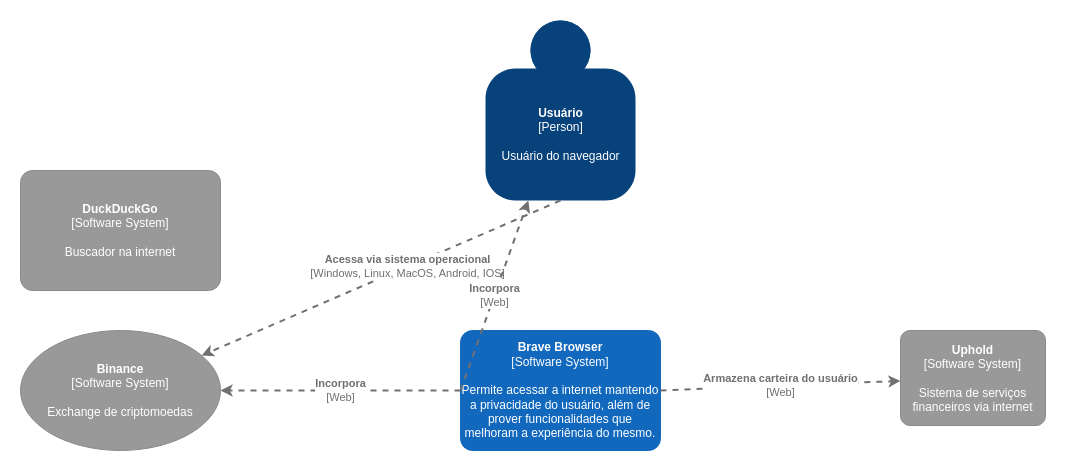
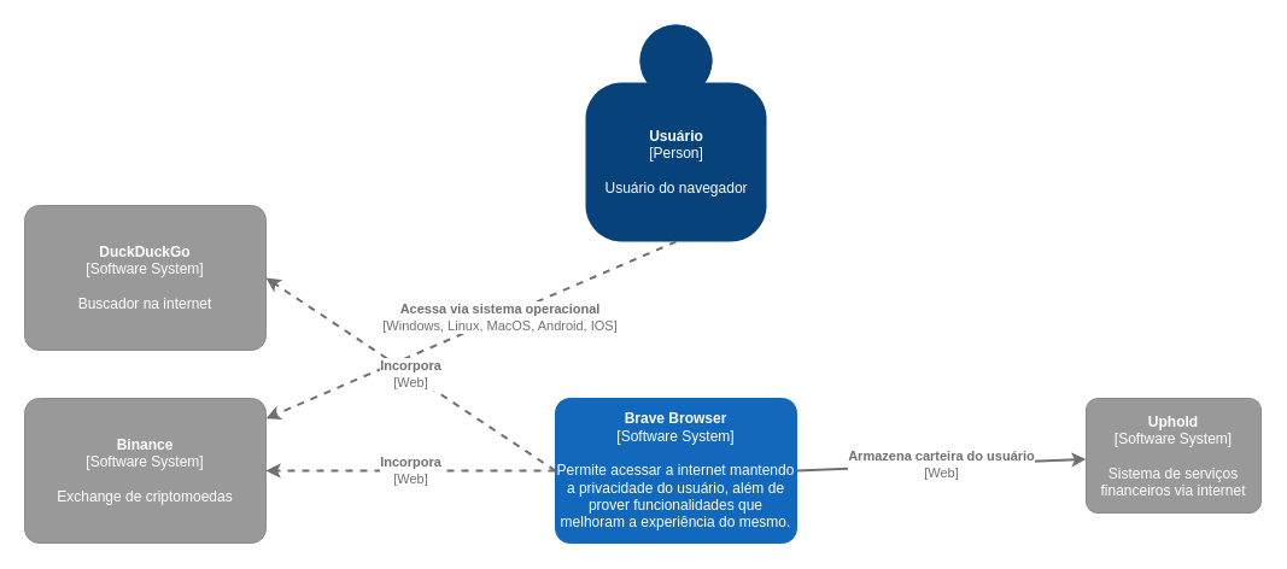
- <mxCell id="10" value="&lt;div style=&quot;text-align: left&quot;&gt;&lt;div style=&quot;text-align: center&quot;&gt;&lt;b&gt;Incorpora&lt;/b&gt;&lt;/div&gt;&lt;div style=&quot;text-align: center&quot;&gt;[Web]&lt;/div&gt;&lt;/div&gt;" style="edgeStyle=none;rounded=0;html=1;jettySize=auto;orthogonalLoop=1;strokeColor=#707070;strokeWidth=2;fontColor=#707070;jumpStyle=none;dashed=1;metaEdit=1;metaData={&quot;c4Type&quot;:{&quot;editable&quot;:false}};exitX=0;exitY=0.5;exitDx=0;exitDy=0;exitPerimeter=0;" edge="1" parent="1" source="3" target="2"><mxGeometry width="160" relative="1" as="geometry"><mxPoint x="481" y="544" as="sourcePoint" /><mxPoint x="60" y="390" as="targetPoint" /><mxPoint as="offset" /></mxGeometry></mxCell>
+ <mxCell id="10" value="&lt;div style=&quot;text-align: left&quot;&gt;&lt;div style=&quot;text-align: center&quot;&gt;&lt;b&gt;Incorpora&lt;/b&gt;&lt;/div&gt;&lt;div style=&quot;text-align: center&quot;&gt;[Web]&lt;/div&gt;&lt;/div&gt;" style="edgeStyle=none;rounded=0;html=1;jettySize=auto;orthogonalLoop=1;strokeColor=#707070;strokeWidth=2;fontColor=#707070;jumpStyle=none;dashed=1;metaEdit=1;metaData={&quot;c4Type&quot;:{&quot;editable&quot;:false}};exitX=0;exitY=0.5;exitDx=0;exitDy=0;exitPerimeter=0;entryX=1;entryY=0.5;entryDx=0;entryDy=0;entryPerimeter=0;" edge="1" parent="1" source="3" target="9"><mxGeometry width="160" relative="1" as="geometry"><mxPoint x="481" y="544" as="sourcePoint" /><mxPoint x="60" y="390" as="targetPoint" /><mxPoint as="offset" /></mxGeometry></mxCell>
- <mxCell id="7" value="&lt;div style=&quot;text-align: left&quot;&gt;&lt;div style=&quot;text-align: center&quot;&gt;&lt;b&gt;Armazena carteira do usuário&lt;/b&gt;&lt;/div&gt;&lt;div style=&quot;text-align: center&quot;&gt;[Web]&lt;/div&gt;&lt;/div&gt;" style="edgeStyle=none;rounded=0;html=1;jettySize=auto;orthogonalLoop=1;strokeColor=#707070;strokeWidth=2;fontColor=#707070;jumpStyle=none;dashed=1;metaEdit=1;metaData={&quot;c4Type&quot;:{&quot;editable&quot;:false}};exitX=1;exitY=0.5;exitDx=0;exitDy=0;exitPerimeter=0;" parent="1" source="3" target="6" edge="1"><mxGeometry width="160" relative="1" as="geometry"><mxPoint x="700" y="430" as="sourcePoint" /><mxPoint x="830" y="450" as="targetPoint" /></mxGeometry></mxCell>
+ <mxCell id="7" value="&lt;div style=&quot;text-align: left&quot;&gt;&lt;div style=&quot;text-align: center&quot;&gt;&lt;b&gt;Armazena carteira do usuário&lt;/b&gt;&lt;/div&gt;&lt;div style=&quot;text-align: center&quot;&gt;[Web]&lt;/div&gt;&lt;/div&gt;" style="edgeStyle=none;rounded=0;html=1;jettySize=auto;orthogonalLoop=1;strokeColor=#707070;strokeWidth=2;fontColor=#707070;jumpStyle=none;dashed=0;metaEdit=1;metaData={&quot;c4Type&quot;:{&quot;editable&quot;:false}};exitX=1;exitY=0.5;exitDx=0;exitDy=0;exitPerimeter=0;" parent="1" source="3" target="6" edge="1"><mxGeometry width="160" relative="1" as="geometry"><mxPoint x="700" y="430" as="sourcePoint" /><mxPoint x="830" y="450" as="targetPoint" /></mxGeometry></mxCell>
- <mxCell id="5" value="&lt;b&gt;Binance&lt;/b&gt;&lt;div&gt;[Software System]&lt;/div&gt;&lt;br&gt;&lt;div&gt;Exchange de criptomoedas&lt;/div&gt;" style="ellipse;whiteSpace=wrap;html=1;labelBackgroundColor=none;fillColor=#999999;fontColor=#ffffff;align=center;arcSize=10;strokeColor=#8A8A8A;metaEdit=1;metaData={&quot;c4Type&quot;:{&quot;editable&quot;:false}};points=[[0.25,0,0],[0.5,0,0],[0.75,0,0],[1,0.25,0],[1,0.5,0],[1,0.75,0],[0.75,1,0],[0.5,1,0],[0.25,1,0],[0,0.75,0],[0,0.5,0],[0,0.25,0]];" parent="1" vertex="1"><mxGeometry x="20" y="330" width="200" height="120" as="geometry" /></mxCell>
+ <mxCell id="5" value="&lt;b&gt;Binance&lt;/b&gt;&lt;div&gt;[Software System]&lt;/div&gt;&lt;br&gt;&lt;div&gt;Exchange de criptomoedas&lt;/div&gt;" style="rounded=1;whiteSpace=wrap;html=1;labelBackgroundColor=none;fillColor=#999999;fontColor=#ffffff;align=center;arcSize=10;strokeColor=#8A8A8A;metaEdit=1;metaData={&quot;c4Type&quot;:{&quot;editable&quot;:false}};points=[[0.25,0,0],[0.5,0,0],[0.75,0,0],[1,0.25,0],[1,0.5,0],[1,0.75,0],[0.75,1,0],[0.5,1,0],[0.25,1,0],[0,0.75,0],[0,0.5,0],[0,0.25,0]];" parent="1" vertex="1"><mxGeometry x="20" y="330" width="200" height="120" as="geometry" /></mxCell>
